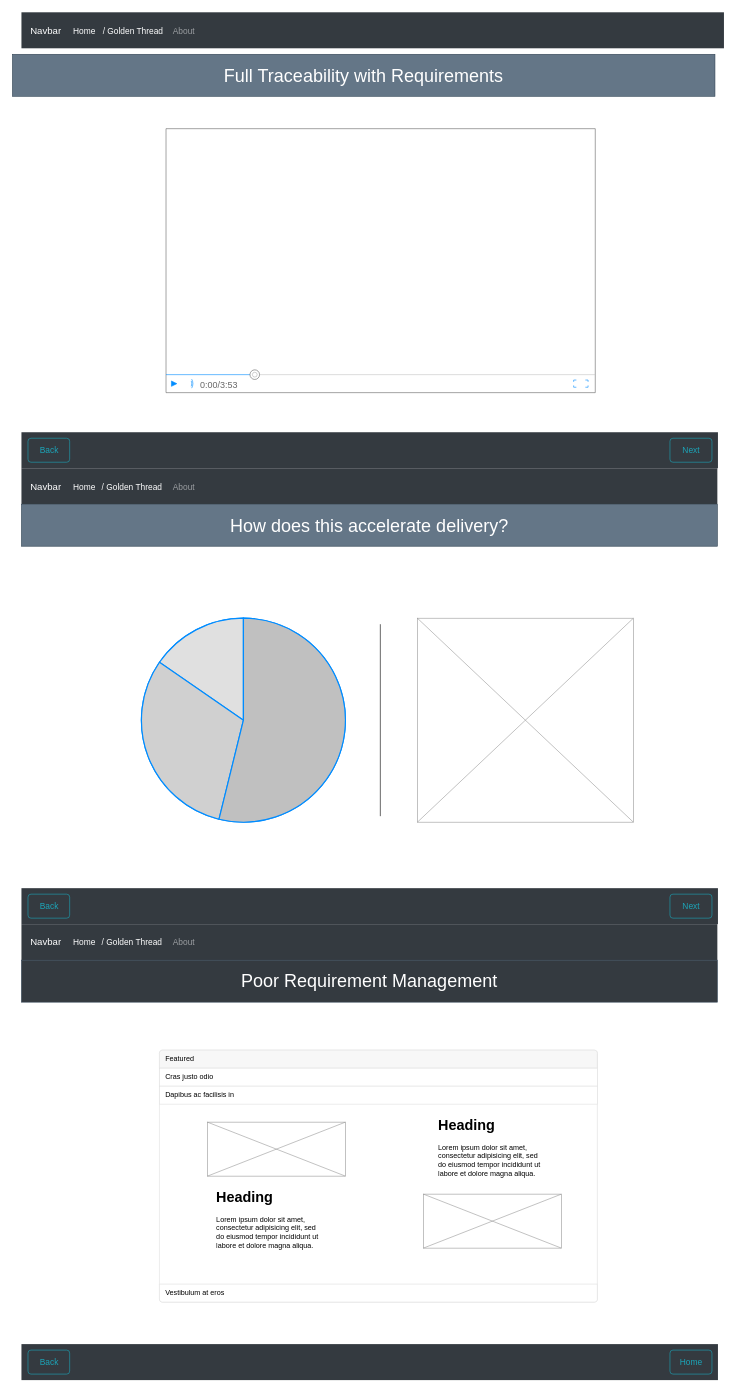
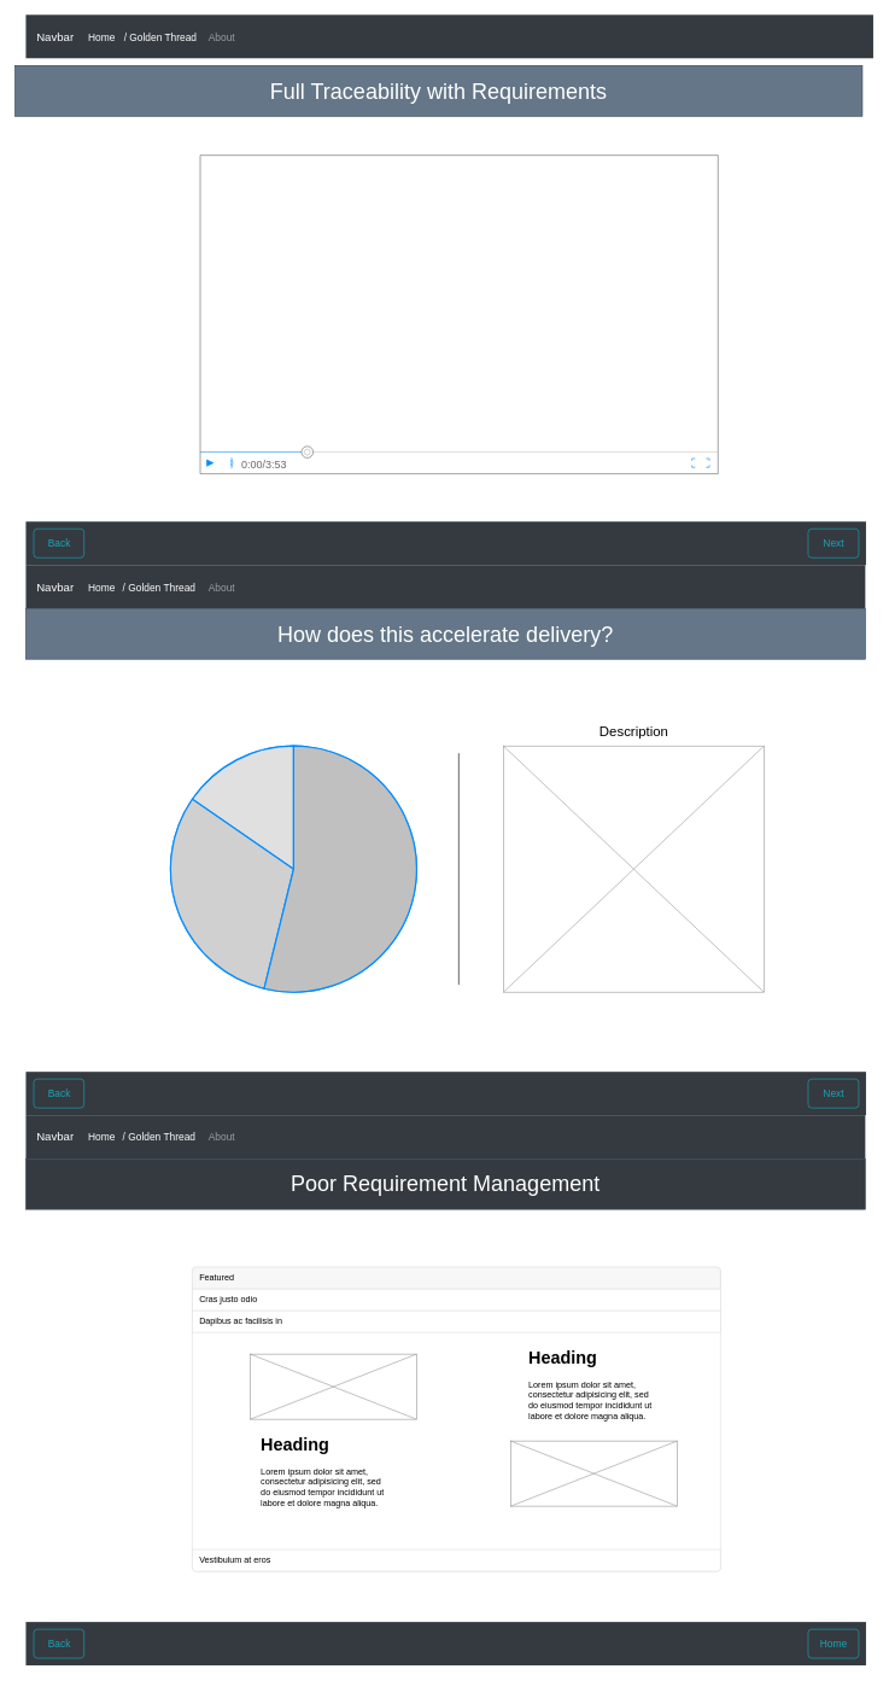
+ <mxCell id="22" value="&lt;font style=&quot;font-size: 19px;&quot;&gt;Description&lt;/font&gt;" style="text;html=1;align=center;verticalAlign=middle;resizable=0;points=[];autosize=1;strokeColor=none;fillColor=none;" vertex="1" parent="1"><mxGeometry x="815" y="990" width="120" height="40" as="geometry" /></mxCell>
